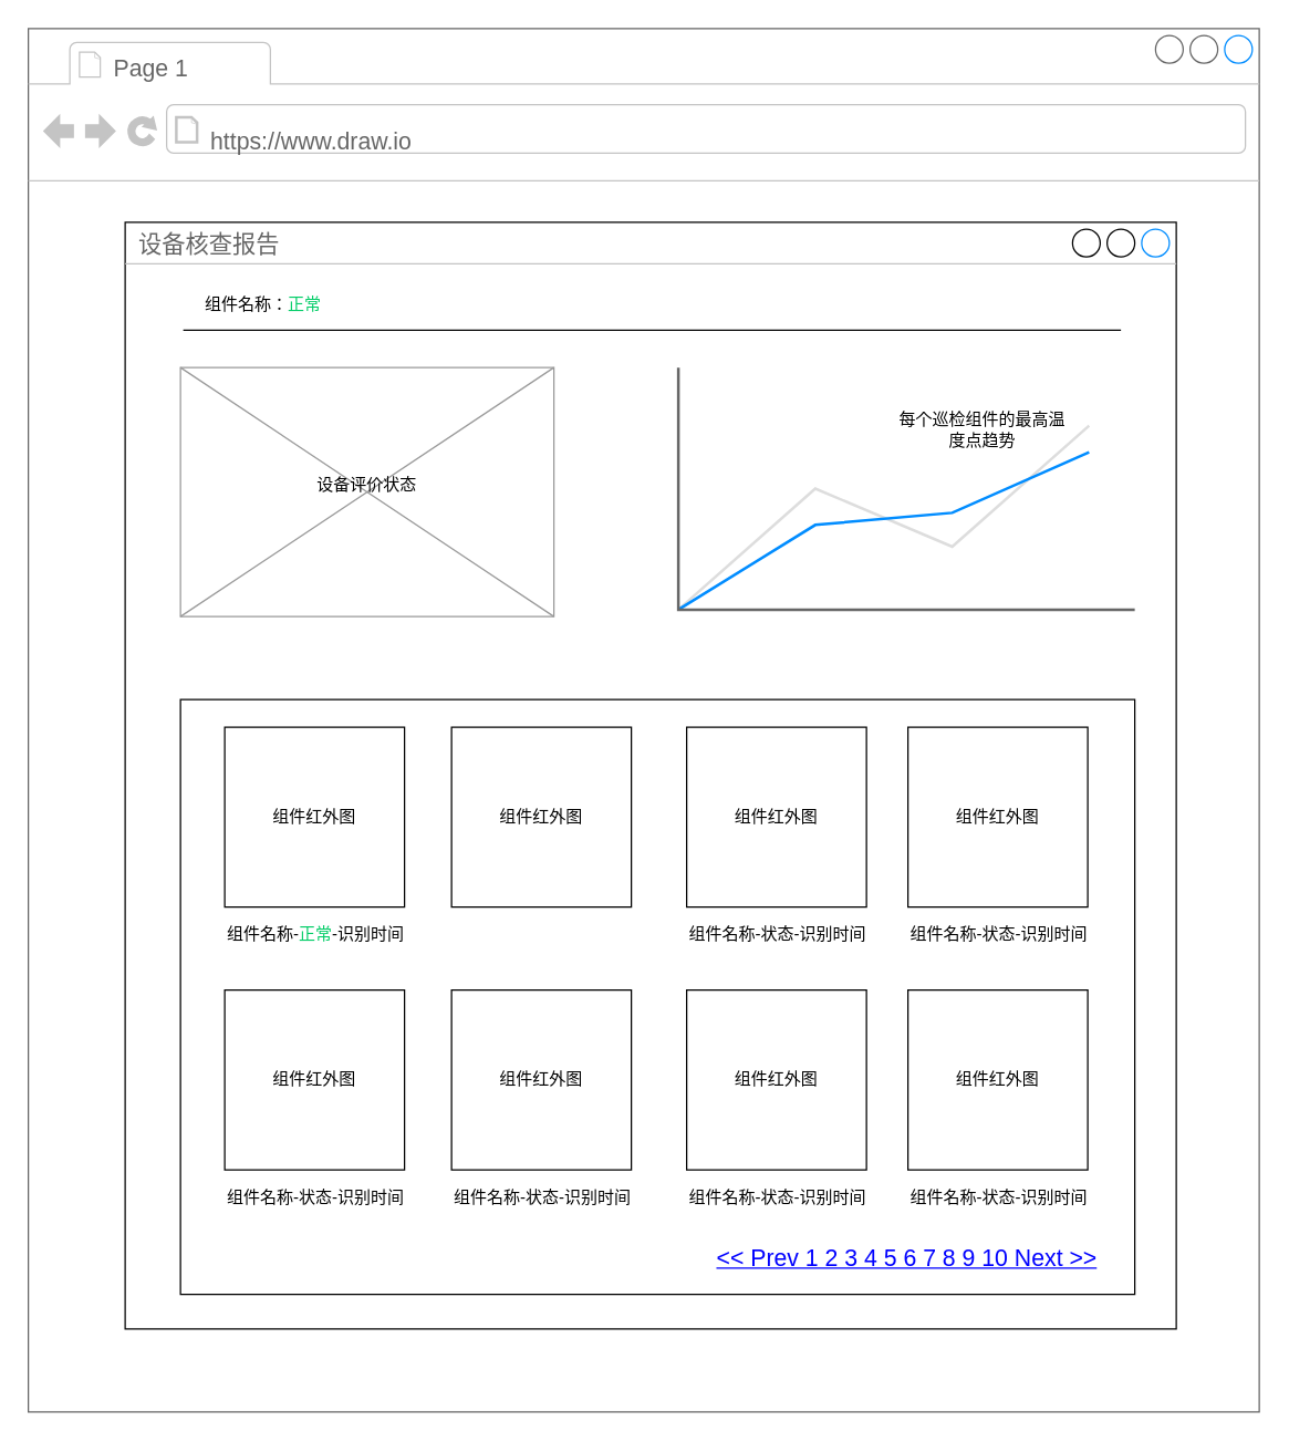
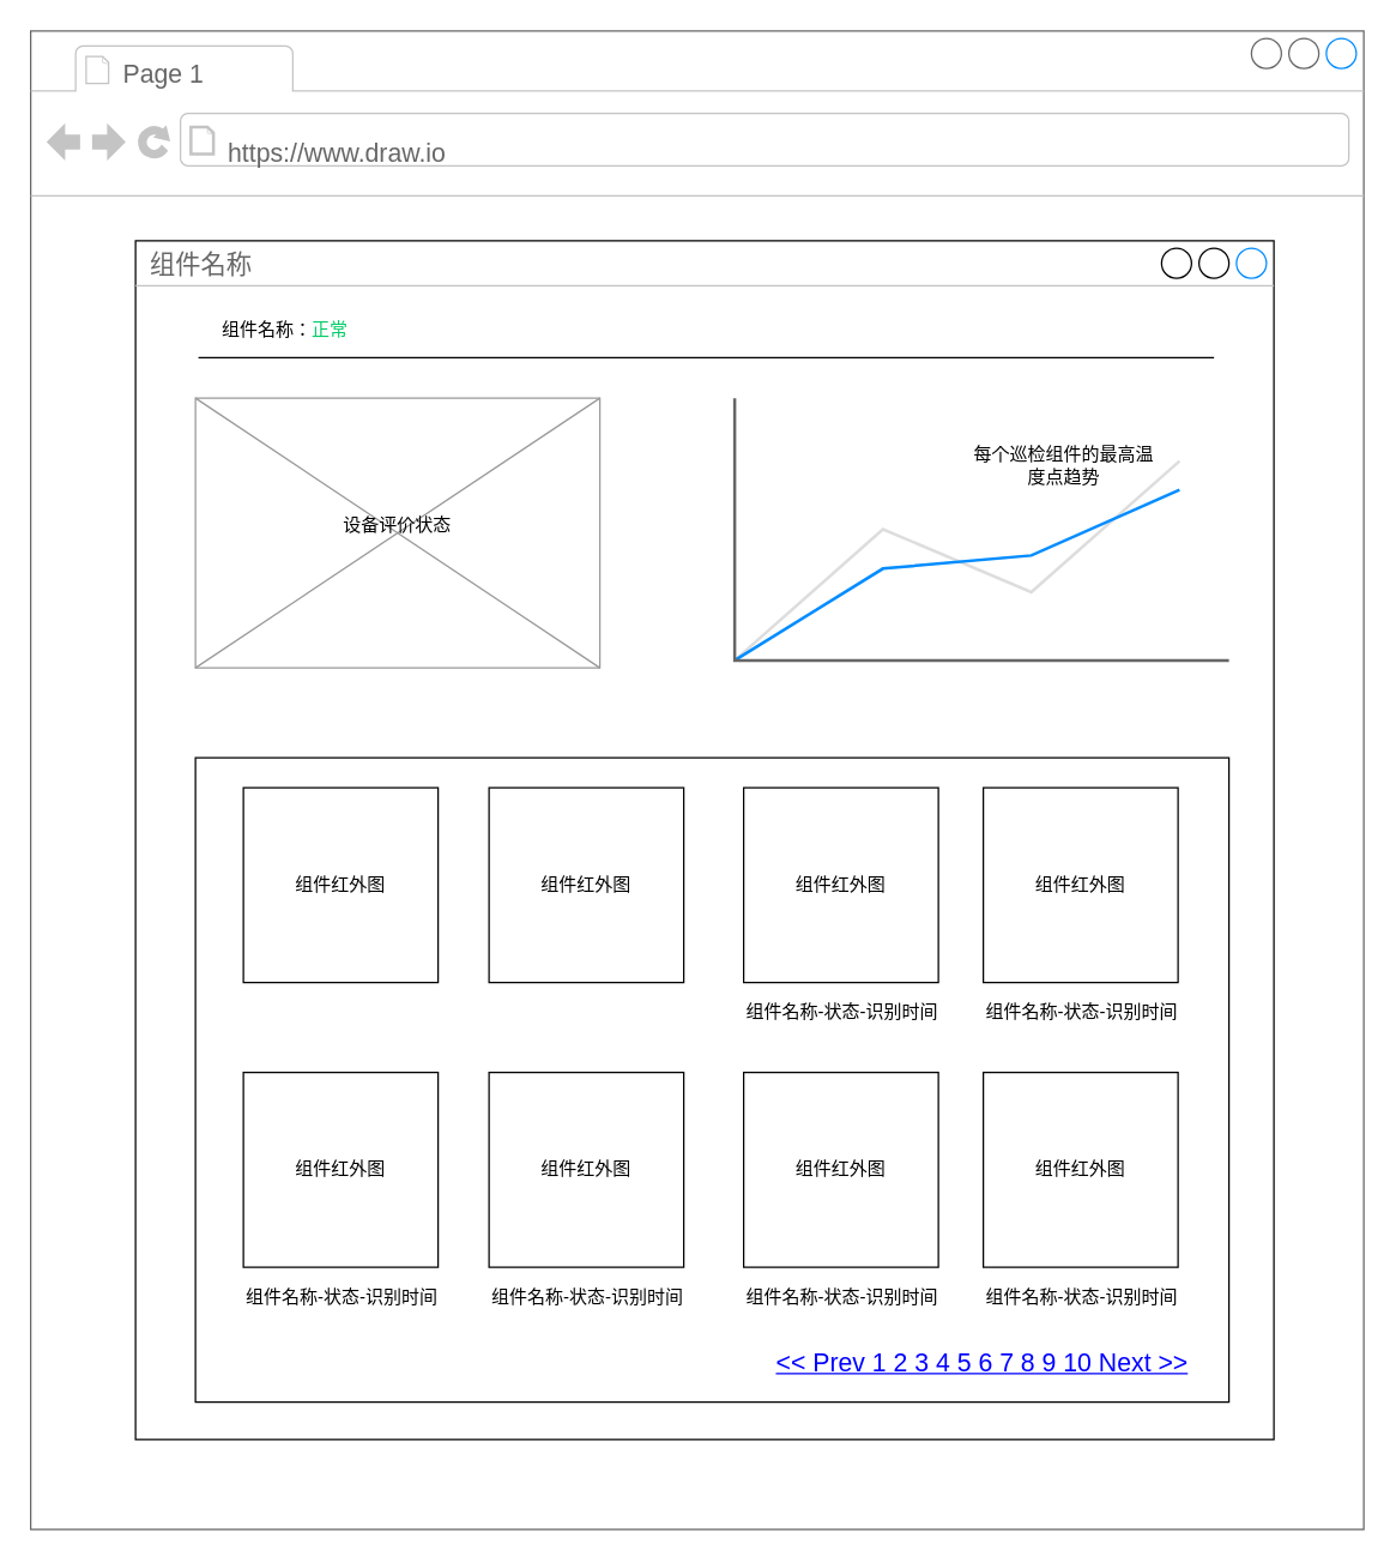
- <mxCell id="5" value="设备核查报告" style="strokeWidth=1;shadow=0;dashed=0;align=center;html=1;shape=mxgraph.mockup.containers.window;align=left;verticalAlign=top;spacingLeft=8;strokeColor2=#008cff;strokeColor3=#c4c4c4;fontColor=#666666;mainText=;fontSize=17;labelBackgroundColor=none;" vertex="1" parent="2"><mxGeometry x="70" y="140" width="760" height="800" as="geometry" /></mxCell>
+ <mxCell id="5" value="组件名称" style="strokeWidth=1;shadow=0;dashed=0;align=center;html=1;shape=mxgraph.mockup.containers.window;align=left;verticalAlign=top;spacingLeft=8;strokeColor2=#008cff;strokeColor3=#c4c4c4;fontColor=#666666;mainText=;fontSize=17;labelBackgroundColor=none;" vertex="1" parent="2"><mxGeometry x="70" y="140" width="760" height="800" as="geometry" /></mxCell>
- <mxCell id="12" value="组件名称-&lt;font color=&quot;#00cc66&quot;&gt;正常&lt;/font&gt;-识别时间" style="text;html=1;strokeColor=none;fillColor=none;align=center;verticalAlign=middle;whiteSpace=wrap;rounded=0;" vertex="1" parent="2"><mxGeometry x="138" y="645" width="140" height="20" as="geometry" /></mxCell>
